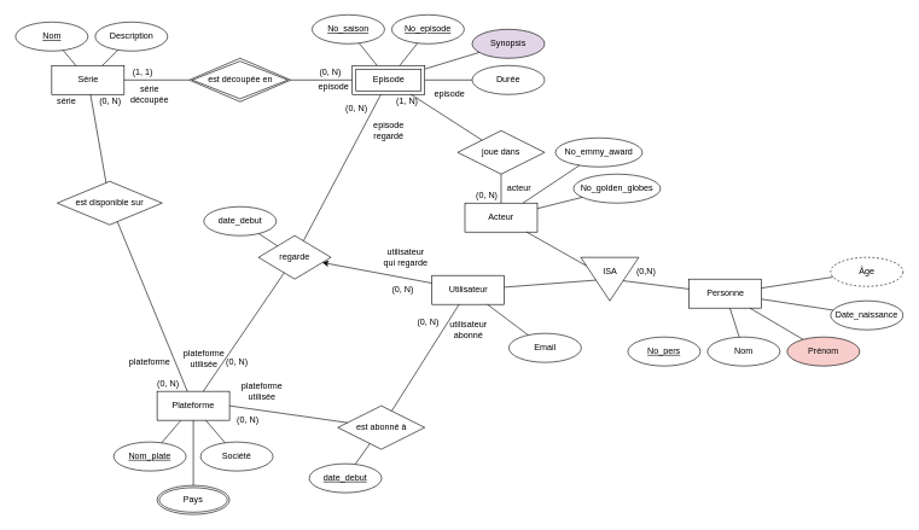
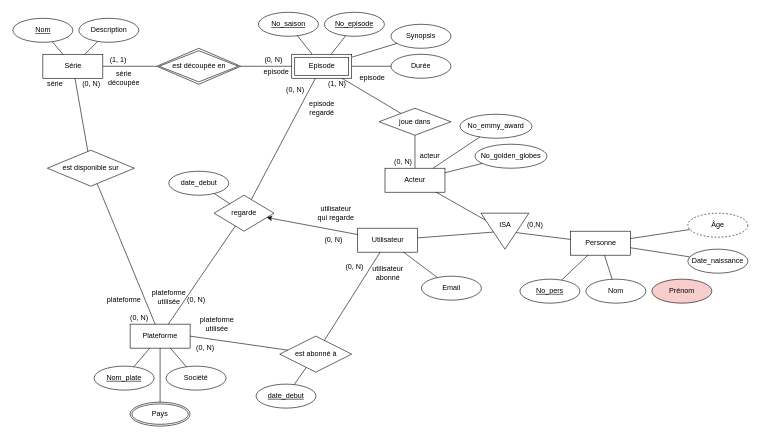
- <mxCell id="15" value="Synopsis" style="ellipse;whiteSpace=wrap;html=1;align=center;fillColor=#e1d5e7;" parent="1" vertex="1"><mxGeometry x="651" y="40" width="100" height="40" as="geometry" /></mxCell>
+ <mxCell id="15" value="Synopsis" style="ellipse;whiteSpace=wrap;html=1;align=center;" parent="1" vertex="1"><mxGeometry x="651" y="40" width="100" height="40" as="geometry" /></mxCell>
- <mxCell id="65" value="joue dans" style="shape=rhombus;perimeter=rhombusPerimeter;whiteSpace=wrap;html=1;align=center;rounded=0;" parent="1" vertex="1"><mxGeometry x="631" y="180" width="120" height="60" as="geometry" /></mxCell>
+ <mxCell id="65" value="joue dans" style="shape=rhombus;perimeter=rhombusPerimeter;whiteSpace=wrap;html=1;align=center;rounded=0;" parent="1" vertex="1"><mxGeometry x="631" y="180" width="120" height="45" as="geometry" /></mxCell>
- <mxCell id="26" value="" style="endArrow=none;html=1;rounded=0;" parent="1" source="4" target="29" edge="1"><mxGeometry relative="1" as="geometry"><mxPoint x="716" y="445" as="sourcePoint" /><mxPoint x="656" y="475" as="targetPoint" /></mxGeometry></mxCell>
+ <mxCell id="26" value="" style="endArrow=none;html=1;rounded=0;" parent="1" source="4" target="25" edge="1"><mxGeometry relative="1" as="geometry"><mxPoint x="716" y="445" as="sourcePoint" /><mxPoint x="656" y="475" as="targetPoint" /></mxGeometry></mxCell>
